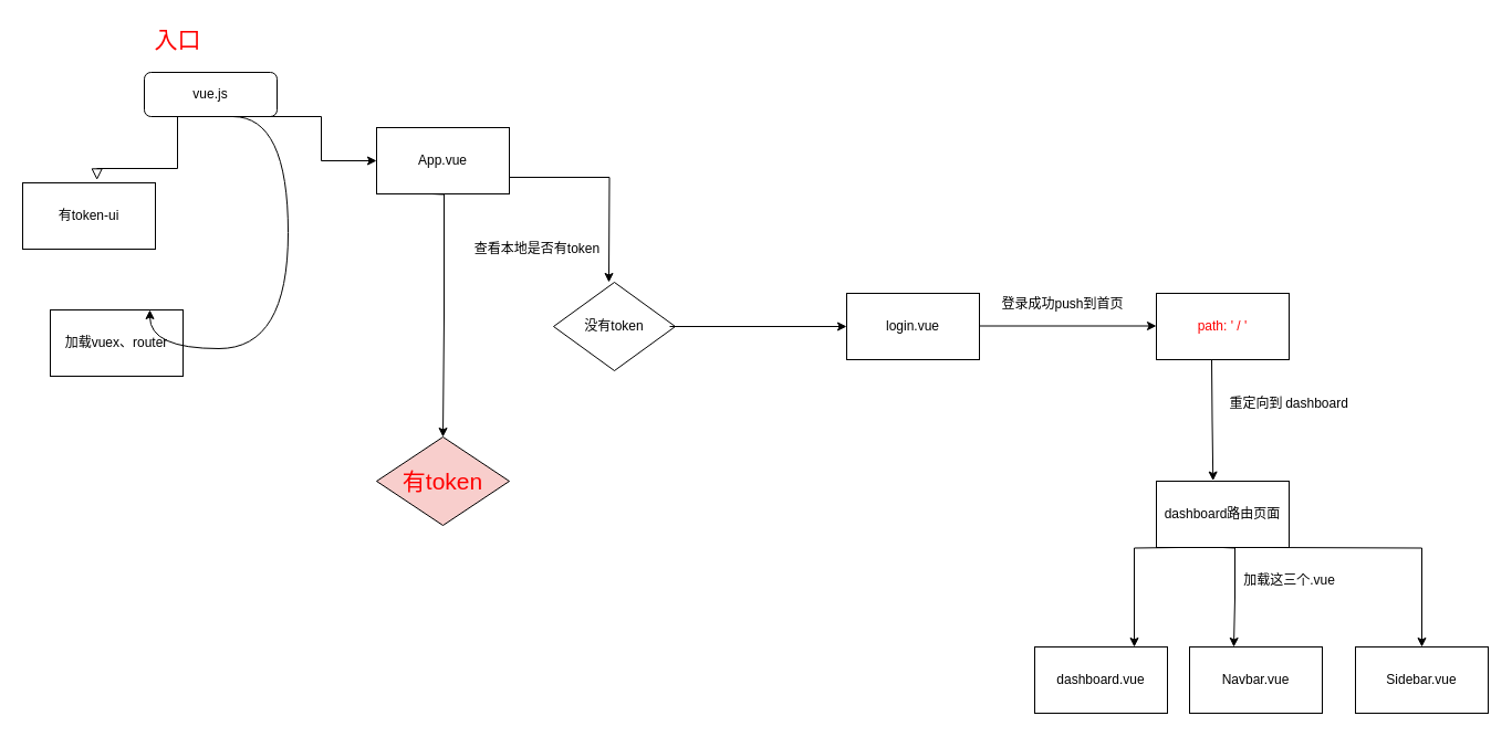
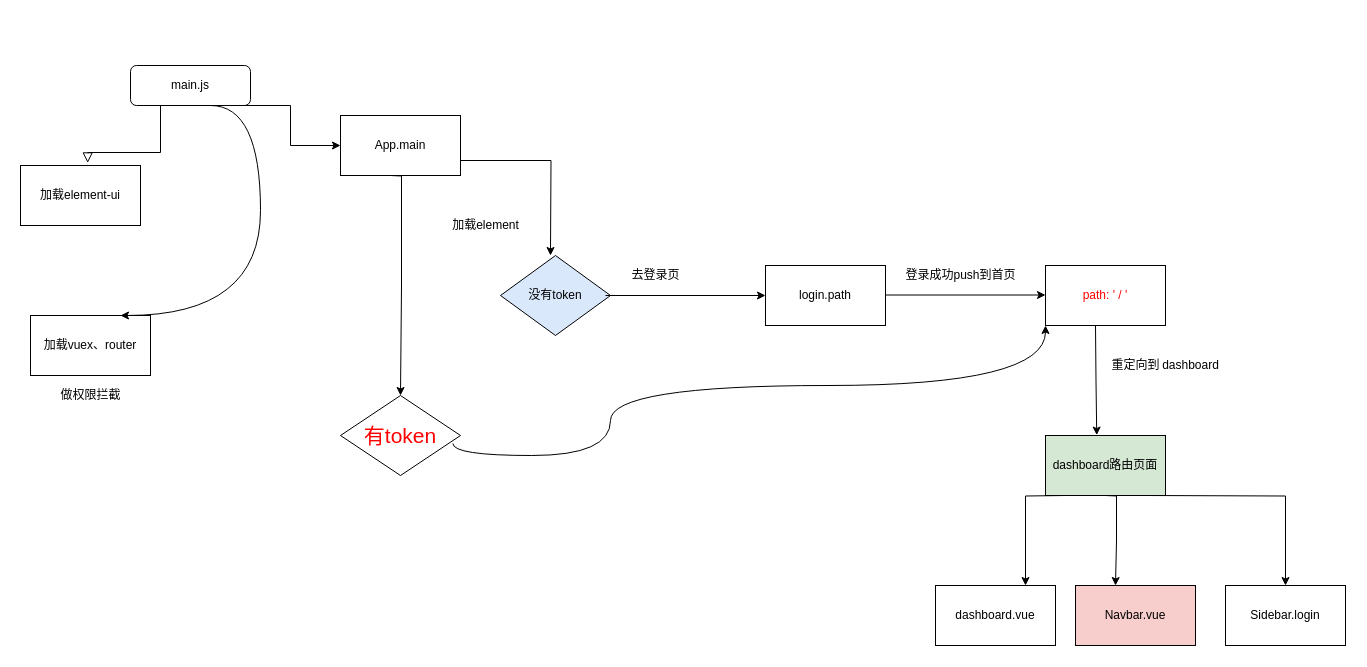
- <mxCell id="31" value="入口" style="text;html=1;align=center;verticalAlign=middle;resizable=0;points=[];autosize=1;strokeColor=none;fillColor=none;fontColor=#FF0000;fontSize=21;" vertex="1" parent="1"><mxGeometry x="130" y="20" width="60" height="30" as="geometry" /></mxCell>
- <mxCell id="3" value="vue.js" style="rounded=1;whiteSpace=wrap;html=1;fontSize=12;glass=0;strokeWidth=1;shadow=0;" parent="1" vertex="1"><mxGeometry x="130" y="65" width="120" height="40" as="geometry" /></mxCell>
+ <mxCell id="3" value="main.js" style="rounded=1;whiteSpace=wrap;html=1;fontSize=12;glass=0;strokeWidth=1;shadow=0;" parent="1" vertex="1"><mxGeometry x="130" y="65" width="120" height="40" as="geometry" /></mxCell>
- <mxCell id="8" value="App.vue" style="rounded=0;whiteSpace=wrap;html=1;" vertex="1" parent="1"><mxGeometry x="340" y="115" width="120" height="60" as="geometry" /></mxCell>
+ <mxCell id="8" value="App.main" style="rounded=0;whiteSpace=wrap;html=1;" vertex="1" parent="1"><mxGeometry x="340" y="115" width="120" height="60" as="geometry" /></mxCell>
- <mxCell id="4" value="有token-ui" style="rounded=0;whiteSpace=wrap;html=1;" vertex="1" parent="1"><mxGeometry x="20" y="165" width="120" height="60" as="geometry" /></mxCell>
+ <mxCell id="4" value="加载element-ui" style="rounded=0;whiteSpace=wrap;html=1;" vertex="1" parent="1"><mxGeometry x="20" y="165" width="120" height="60" as="geometry" /></mxCell>
- <mxCell id="11" value="查看本地是否有token" style="text;html=1;align=center;verticalAlign=middle;resizable=0;points=[];autosize=1;strokeColor=none;fillColor=none;" vertex="1" parent="1"><mxGeometry x="420" y="215" width="130" height="20" as="geometry" /></mxCell>
+ <mxCell id="11" value="加载element" style="text;html=1;align=center;verticalAlign=middle;resizable=0;points=[];autosize=1;strokeColor=none;fillColor=none;" vertex="1" parent="1"><mxGeometry x="420" y="215" width="130" height="20" as="geometry" /></mxCell>
+ <mxCell id="14" value="去登录页" style="text;html=1;align=center;verticalAlign=middle;resizable=0;points=[];autosize=1;strokeColor=none;fillColor=none;" vertex="1" parent="1"><mxGeometry x="625" y="265" width="60" height="20" as="geometry" /></mxCell>
- <mxCell id="12" value="没有token" style="rhombus;whiteSpace=wrap;html=1;" vertex="1" parent="1"><mxGeometry x="500" y="255" width="110" height="80" as="geometry" /></mxCell>
+ <mxCell id="12" value="没有token" style="rhombus;whiteSpace=wrap;html=1;fillColor=#dae8fc;" vertex="1" parent="1"><mxGeometry x="500" y="255" width="110" height="80" as="geometry" /></mxCell>
- <mxCell id="15" value="login.vue" style="rounded=0;whiteSpace=wrap;html=1;" vertex="1" parent="1"><mxGeometry x="765" y="265" width="120" height="60" as="geometry" /></mxCell>
+ <mxCell id="15" value="login.path" style="rounded=0;whiteSpace=wrap;html=1;" vertex="1" parent="1"><mxGeometry x="765" y="265" width="120" height="60" as="geometry" /></mxCell>
- <mxCell id="5" value="加载vuex、router" style="rounded=0;whiteSpace=wrap;html=1;" vertex="1" parent="1"><mxGeometry x="45" y="280" width="120" height="60" as="geometry" /></mxCell>
+ <mxCell id="5" value="加载vuex、router" style="rounded=0;whiteSpace=wrap;html=1;" vertex="1" parent="1"><mxGeometry x="30" y="315" width="120" height="60" as="geometry" /></mxCell>
+ <mxCell id="34" value="" style="curved=1;endArrow=classic;html=1;rounded=0;fontSize=21;fontColor=#FF0000;edgeStyle=orthogonalEdgeStyle;exitX=0.937;exitY=0.6;exitDx=0;exitDy=0;exitPerimeter=0;entryX=0;entryY=1;entryDx=0;entryDy=0;" edge="1" parent="1" source="33" target="18"><mxGeometry width="50" height="50" relative="1" as="geometry"><mxPoint x="560" y="455" as="sourcePoint" /><mxPoint x="610" y="405" as="targetPoint" /><Array as="points"><mxPoint x="452" y="455" /><mxPoint x="610" y="455" /><mxPoint x="610" y="385" /><mxPoint x="1045" y="385" /></Array></mxGeometry></mxCell>
+ <mxCell id="6" value="做权限拦截" style="text;html=1;align=center;verticalAlign=middle;resizable=0;points=[];autosize=1;strokeColor=none;fillColor=none;" vertex="1" parent="1"><mxGeometry x="50" y="385" width="80" height="20" as="geometry" /></mxCell>
- <mxCell id="33" value="有token" style="rhombus;whiteSpace=wrap;html=1;fontSize=21;fontColor=#FF0000;fillColor=#f8cecc;" vertex="1" parent="1"><mxGeometry x="340" y="395" width="120" height="80" as="geometry" /></mxCell>
+ <mxCell id="33" value="有token" style="rhombus;whiteSpace=wrap;html=1;fontSize=21;fontColor=#FF0000;fillColor=#FFFFFF;" vertex="1" parent="1"><mxGeometry x="340" y="395" width="120" height="80" as="geometry" /></mxCell>
- <mxCell id="20" value="dashboard路由页面" style="rounded=0;whiteSpace=wrap;html=1;fontColor=#000000;fillColor=#FFFFFF;" vertex="1" parent="1"><mxGeometry x="1045" y="435" width="120" height="60" as="geometry" /></mxCell>
+ <mxCell id="20" value="dashboard路由页面" style="rounded=0;whiteSpace=wrap;html=1;fontColor=#000000;fillColor=#d5e8d4;" vertex="1" parent="1"><mxGeometry x="1045" y="435" width="120" height="60" as="geometry" /></mxCell>
- <mxCell id="30" value="加载这三个.vue" style="text;html=1;align=center;verticalAlign=middle;resizable=0;points=[];autosize=1;strokeColor=none;fillColor=none;fontColor=#000000;" vertex="1" parent="1"><mxGeometry x="1115" y="515" width="100" height="20" as="geometry" /></mxCell>
- <mxCell id="26" value="Navbar.vue" style="rounded=0;whiteSpace=wrap;html=1;fontColor=#000000;fillColor=#FFFFFF;" vertex="1" parent="1"><mxGeometry x="1075" y="585" width="120" height="60" as="geometry" /></mxCell>
+ <mxCell id="26" value="Navbar.vue" style="rounded=0;whiteSpace=wrap;html=1;fontColor=#000000;fillColor=#f8cecc;" vertex="1" parent="1"><mxGeometry x="1075" y="585" width="120" height="60" as="geometry" /></mxCell>
- <mxCell id="29" value="Sidebar.vue" style="rounded=0;whiteSpace=wrap;html=1;fontColor=#000000;fillColor=#FFFFFF;" vertex="1" parent="1"><mxGeometry x="1225" y="585" width="120" height="60" as="geometry" /></mxCell>
+ <mxCell id="29" value="Sidebar.login" style="rounded=0;whiteSpace=wrap;html=1;fontColor=#000000;fillColor=#FFFFFF;" vertex="1" parent="1"><mxGeometry x="1225" y="585" width="120" height="60" as="geometry" /></mxCell>
